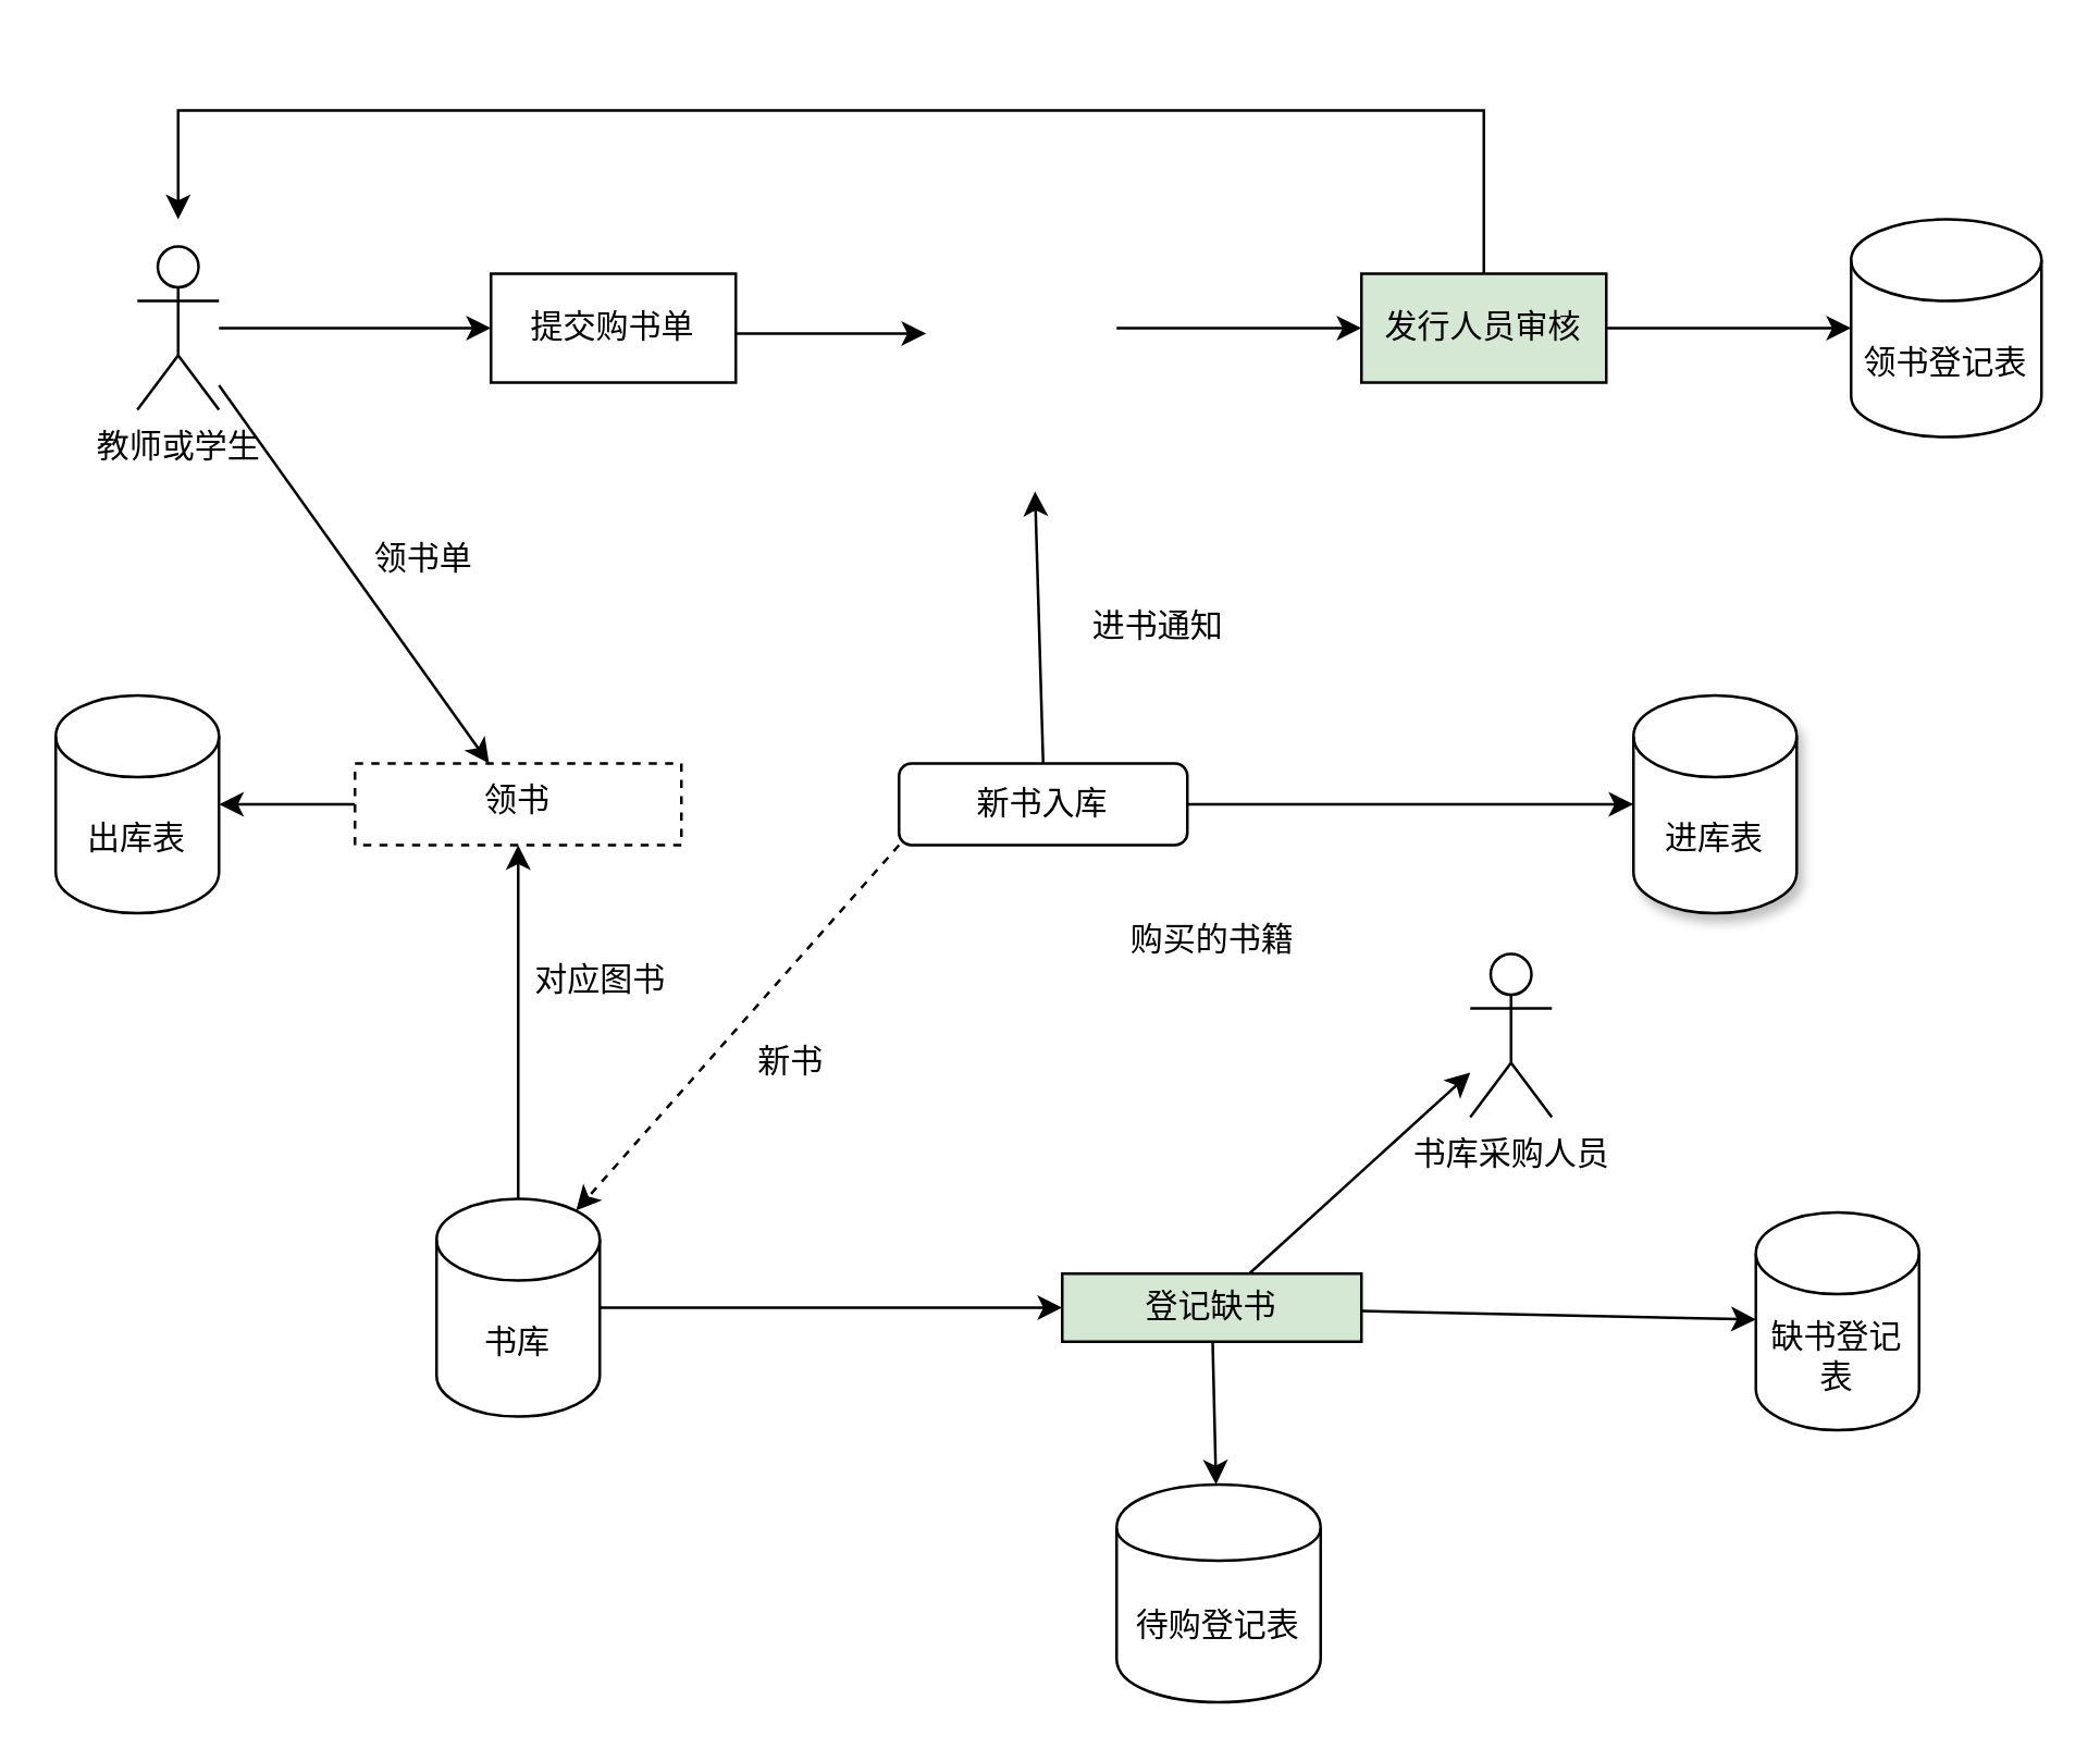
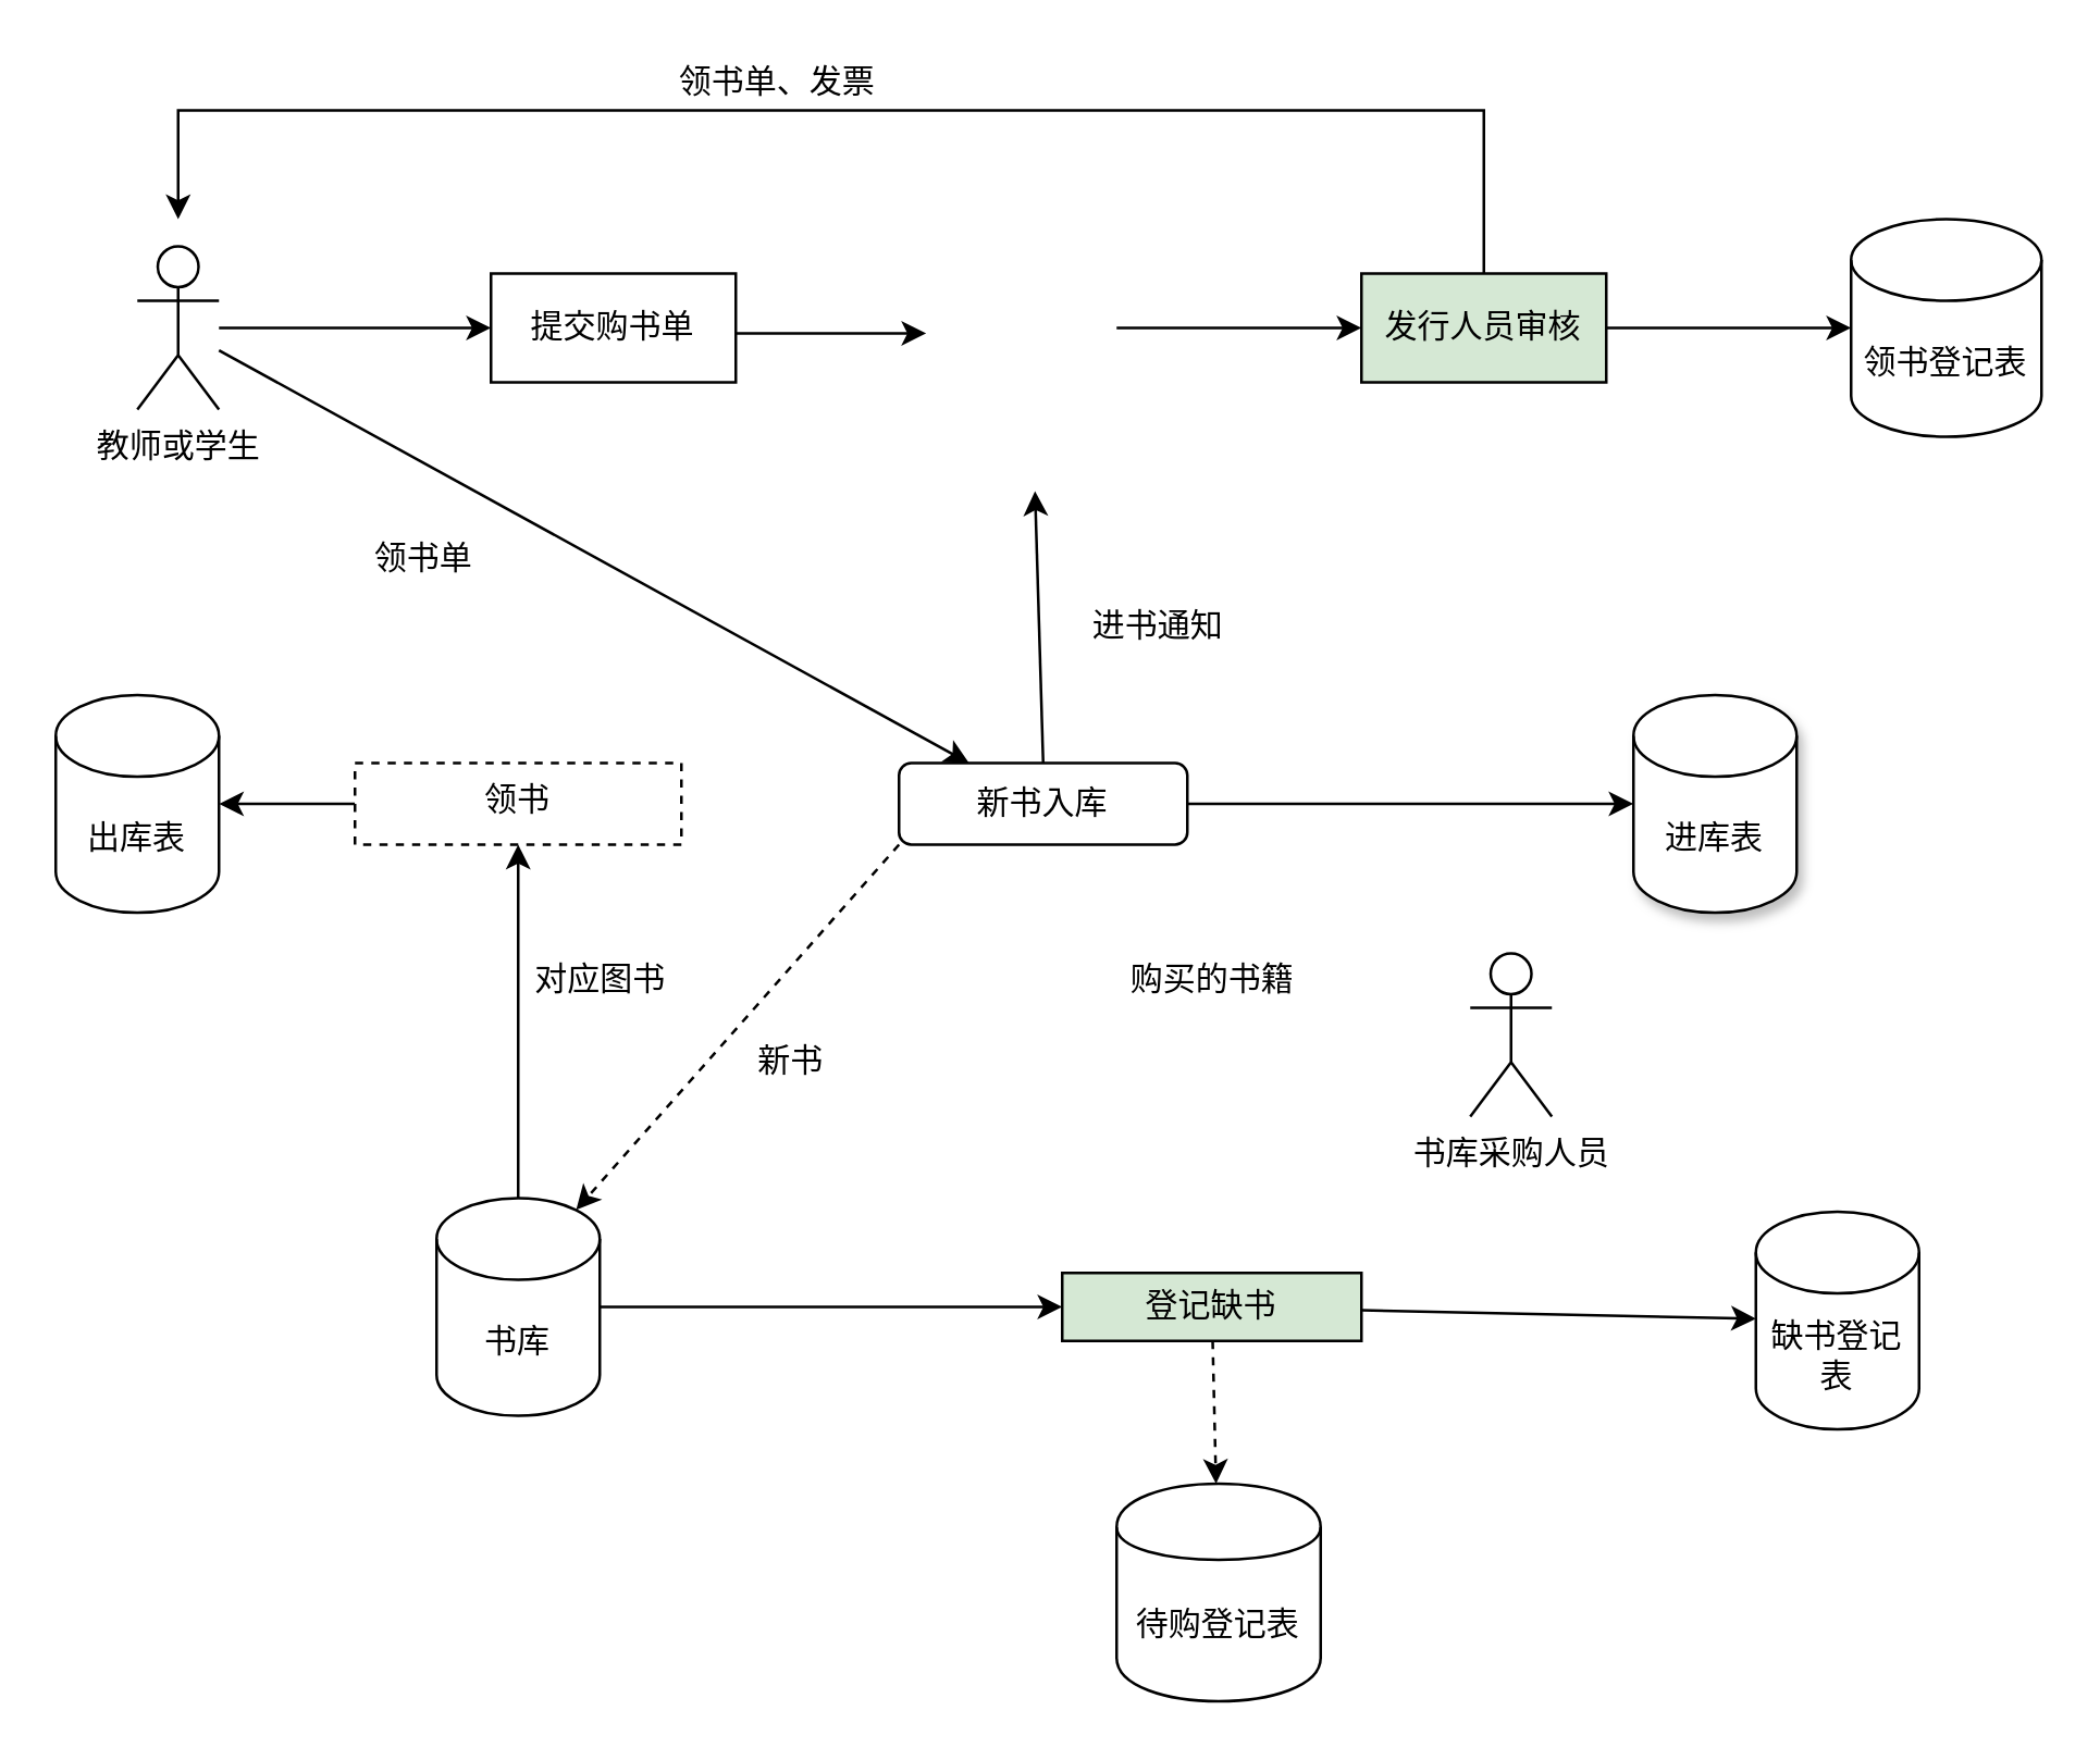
+ <mxCell id="9" value="领书单、发票" style="text;html=1;align=center;verticalAlign=middle;resizable=0;points=[];autosize=1;strokeColor=none;" parent="1" vertex="1"><mxGeometry x="240" y="20" width="90" height="20" as="geometry" /></mxCell>
- <mxCell id="11" value="" style="rounded=0;orthogonalLoop=1;jettySize=auto;html=1;" parent="1" source="12" target="14" edge="1"><mxGeometry relative="1" as="geometry" /></mxCell>
+ <mxCell id="11" value="" style="rounded=0;orthogonalLoop=1;jettySize=auto;html=1;" parent="1" source="12" target="30" edge="1"><mxGeometry relative="1" as="geometry" /></mxCell>
- <mxCell id="34" value="购买的书籍" style="text;html=1;align=center;verticalAlign=middle;resizable=0;points=[];autosize=1;strokeColor=none;" parent="1" vertex="1"><mxGeometry x="405" y="335" width="80" height="20" as="geometry" /></mxCell>
+ <mxCell id="34" value="购买的书籍" style="text;html=1;align=center;verticalAlign=middle;resizable=0;points=[];autosize=1;strokeColor=none;" parent="1" vertex="1"><mxGeometry x="405" y="350" width="80" height="20" as="geometry" /></mxCell>
- <mxCell id="22" value="" style="edgeStyle=none;rounded=0;orthogonalLoop=1;jettySize=auto;html=1;" parent="1" source="24" target="26" edge="1"><mxGeometry relative="1" as="geometry" /></mxCell>
- <mxCell id="23" value="" style="edgeStyle=none;rounded=0;orthogonalLoop=1;jettySize=auto;html=1;startArrow=none;startFill=0;endArrow=classic;endFill=1;" parent="1" source="24" target="35" edge="1"><mxGeometry relative="1" as="geometry" /></mxCell>
+ <mxCell id="23" value="" style="edgeStyle=none;rounded=0;orthogonalLoop=1;jettySize=auto;html=1;startArrow=none;startFill=0;endArrow=classic;endFill=1;dashed=1;" parent="1" source="24" target="35" edge="1"><mxGeometry relative="1" as="geometry" /></mxCell>
